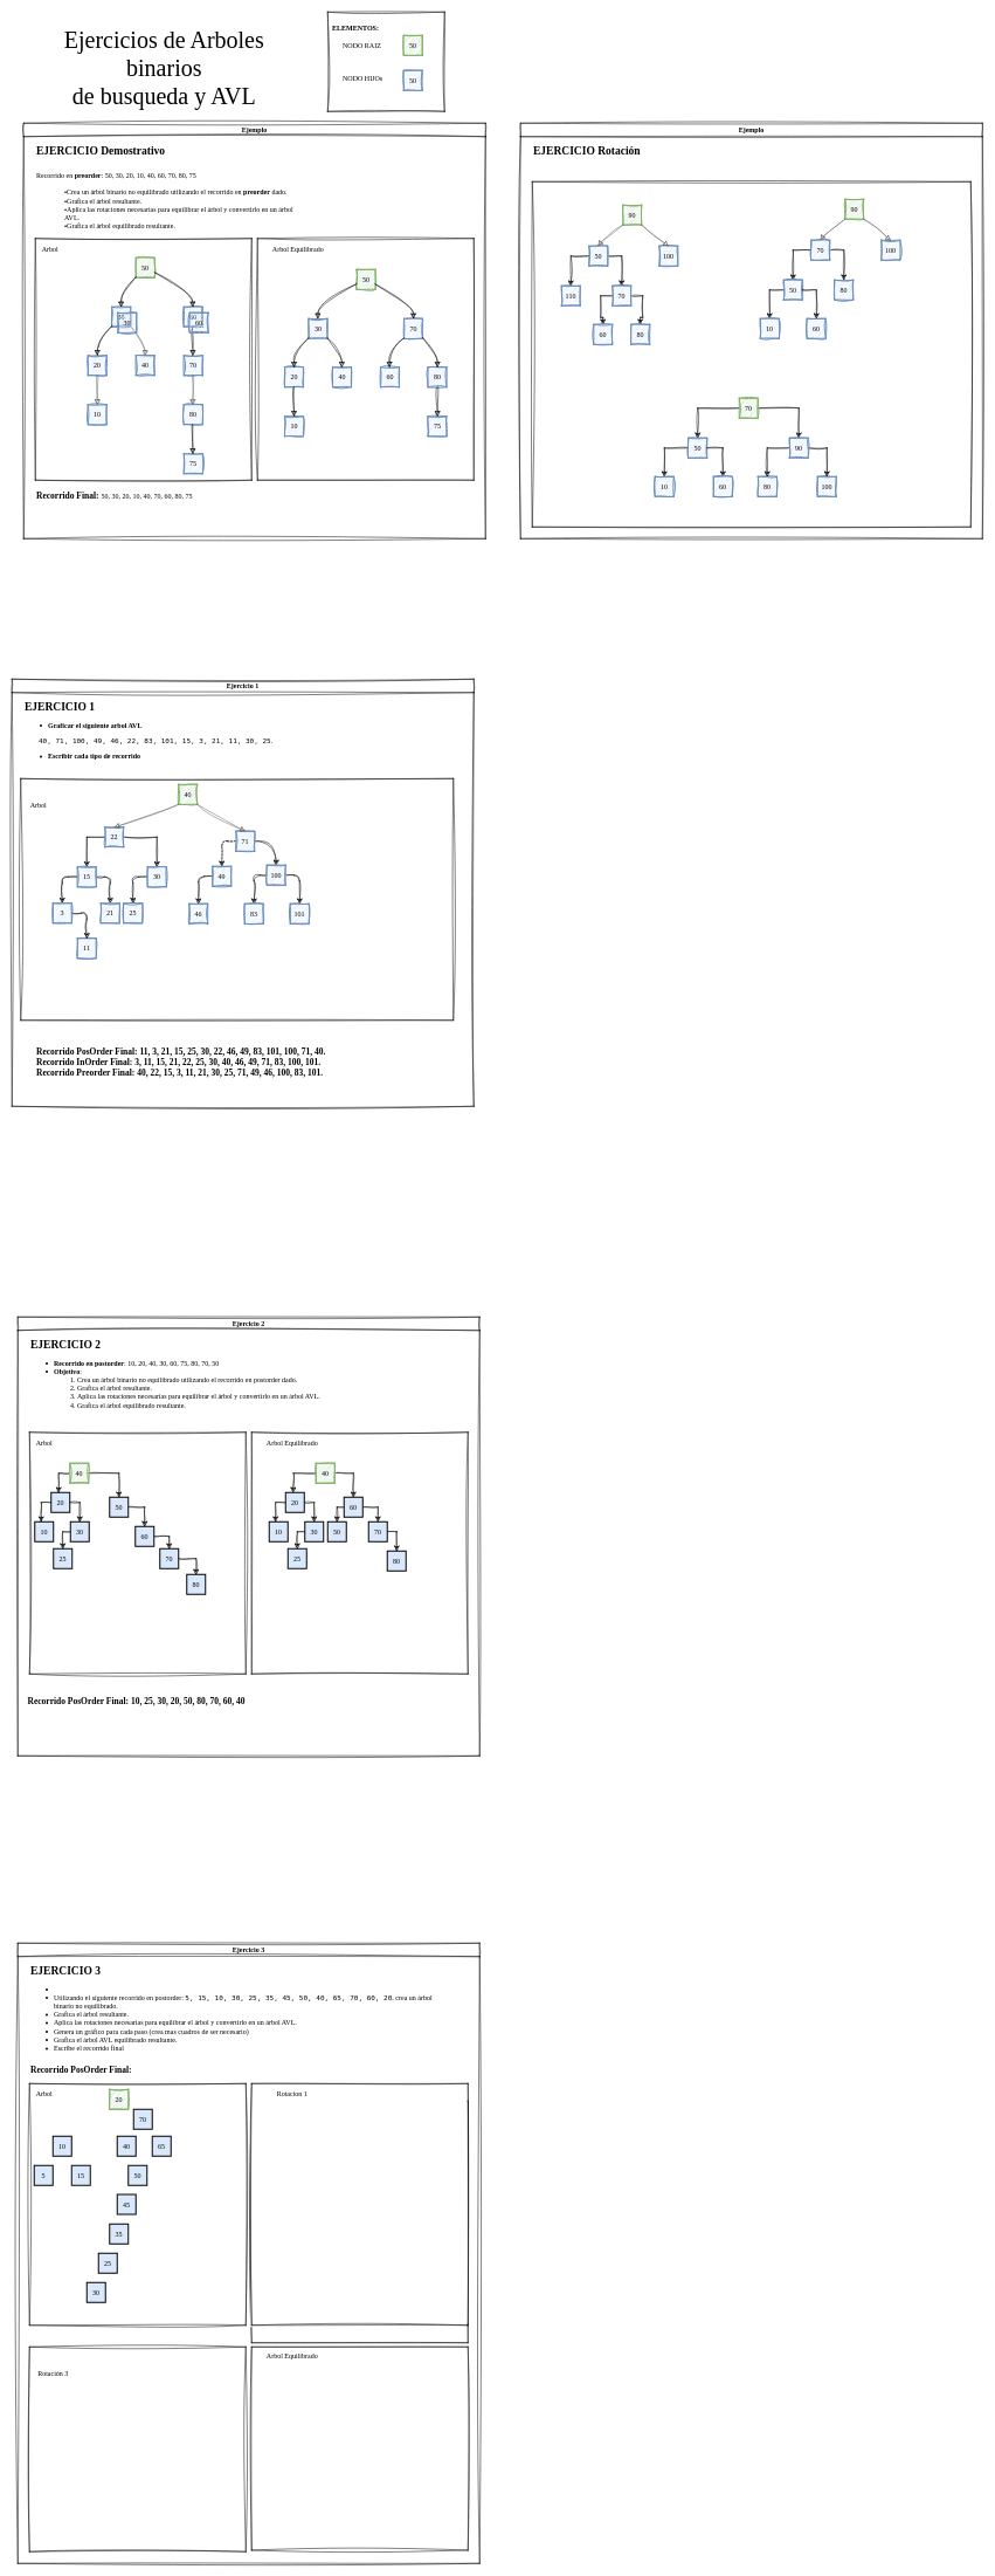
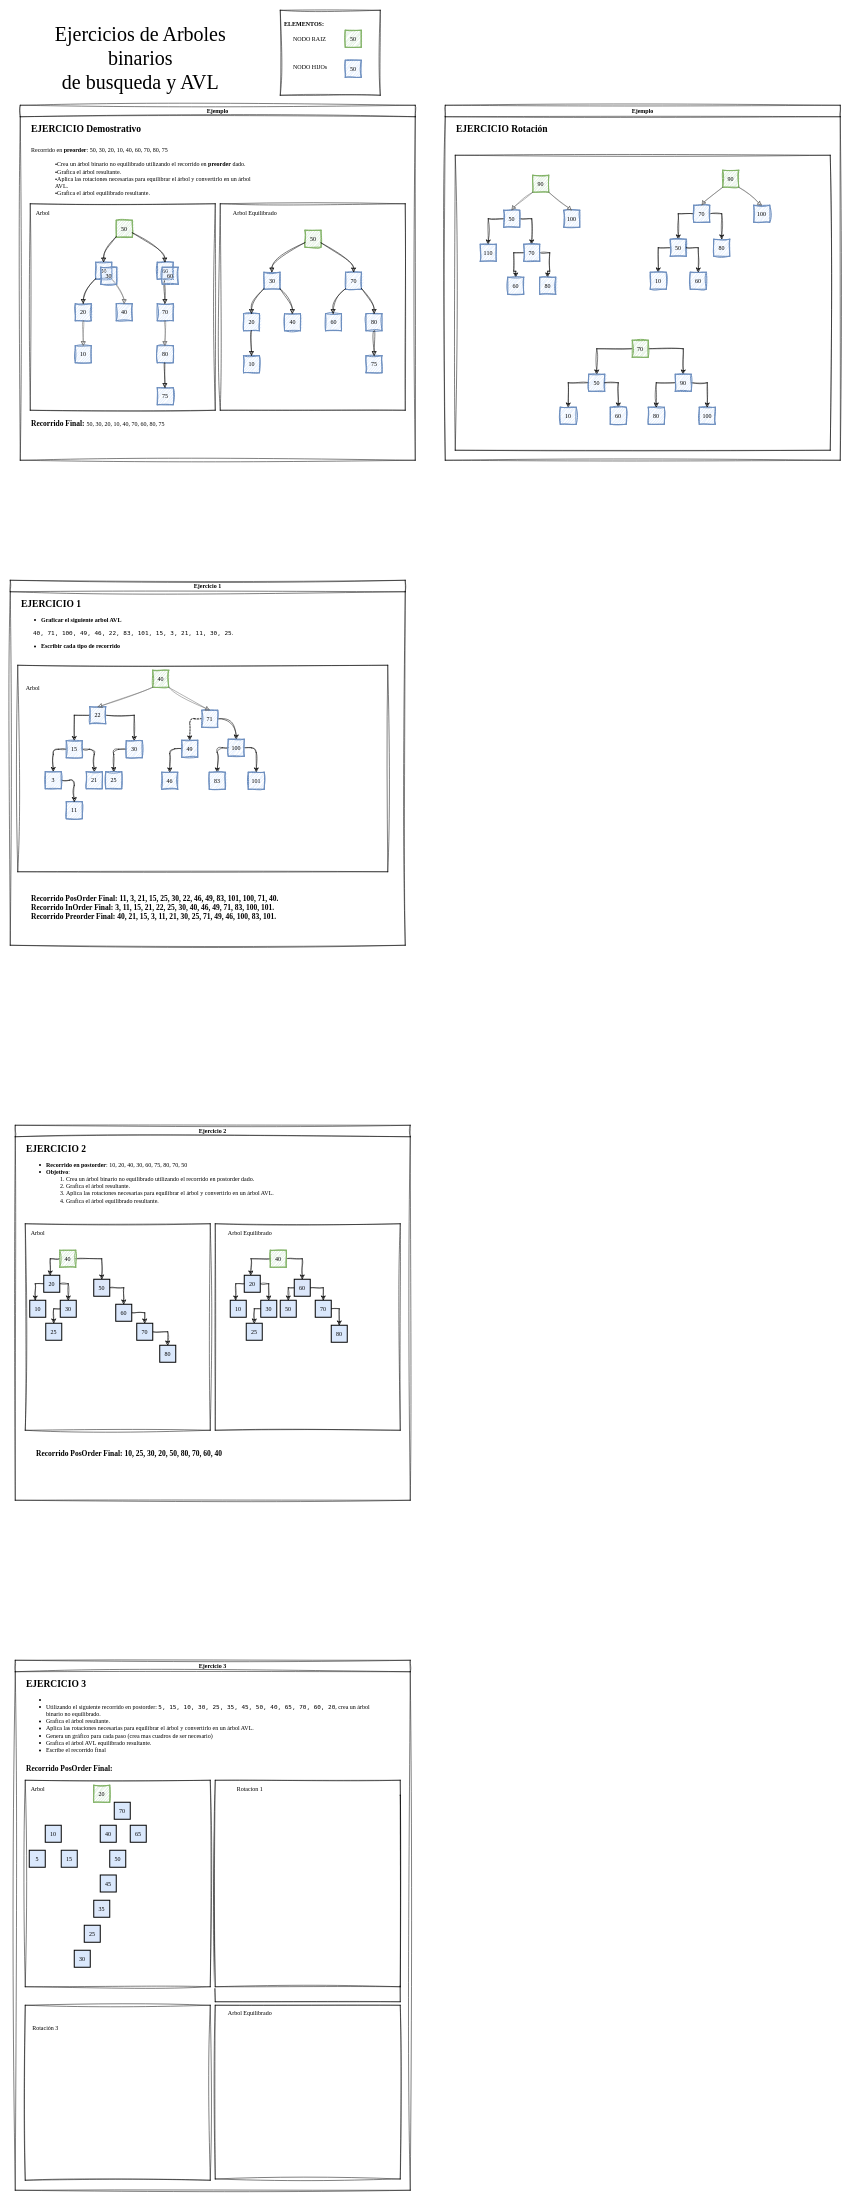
- <mxCell id="93" value="&lt;p style=&quot;margin-top: 0pt; margin-bottom: 0pt; margin-left: 0in; direction: ltr; unicode-bidi: embed;&quot;&gt;&lt;b style=&quot;&quot;&gt;&lt;font style=&quot;font-size: 15px;&quot;&gt;Recorrido PosOrder Final: 11, 3, 21, 15, 25, 30, 22, 46, 49, 83, 101, 100, 71, 40.&amp;nbsp;&lt;/font&gt;&lt;/b&gt;&lt;/p&gt;&lt;p style=&quot;margin-top: 0pt; margin-bottom: 0pt; margin-left: 0in; direction: ltr; unicode-bidi: embed;&quot;&gt;&lt;span style=&quot;background-color: initial; font-size: 15px; font-weight: 700;&quot;&gt;Recorrido InOrder Final: 3, 11, 15, 21, 22, 25, 30, 40, 46, 49, 71, 83, 100, 101.&lt;/span&gt;&lt;/p&gt;&lt;div&gt;&lt;span style=&quot;background-color: initial; font-size: 15px; font-weight: 700;&quot;&gt;Recorrido Preorder Final: 40, 22, 15, 3, 11, 21, 30, 25, 71, 49, 46, 100, 83, 101.&lt;/span&gt;&lt;div&gt;&lt;div&gt;&lt;span style=&quot;font-size: 15px;&quot;&gt;&lt;b&gt;&lt;br&gt;&lt;/b&gt;&lt;/span&gt;&lt;p style=&quot;margin-top: 0pt; margin-bottom: 0pt; margin-left: 0in; direction: ltr; unicode-bidi: embed;&quot;&gt;&lt;b style=&quot;&quot;&gt;&lt;font style=&quot;font-size: 15px;&quot;&gt;&amp;nbsp;&lt;/font&gt;&lt;/b&gt;&lt;/p&gt;&lt;/div&gt;&lt;/div&gt;&lt;/div&gt;" style="text;whiteSpace=wrap;html=1;fontFamily=Architects Daughter;fontSource=https%3A%2F%2Ffonts.googleapis.com%2Fcss%3Ffamily%3DArchitects%2BDaughter;movable=1;resizable=1;rotatable=1;deletable=1;editable=1;locked=0;connectable=1;" parent="89" vertex="1"><mxGeometry x="40" y="620" width="550" height="80" as="geometry" /></mxCell>
+ <mxCell id="93" value="&lt;p style=&quot;margin-top: 0pt; margin-bottom: 0pt; margin-left: 0in; direction: ltr; unicode-bidi: embed;&quot;&gt;&lt;b style=&quot;&quot;&gt;&lt;font style=&quot;font-size: 15px;&quot;&gt;Recorrido PosOrder Final: 11, 3, 21, 15, 25, 30, 22, 46, 49, 83, 101, 100, 71, 40.&amp;nbsp;&lt;/font&gt;&lt;/b&gt;&lt;/p&gt;&lt;p style=&quot;margin-top: 0pt; margin-bottom: 0pt; margin-left: 0in; direction: ltr; unicode-bidi: embed;&quot;&gt;&lt;span style=&quot;background-color: initial; font-size: 15px; font-weight: 700;&quot;&gt;Recorrido InOrder Final: 3, 11, 15, 21, 22, 25, 30, 40, 46, 49, 71, 83, 100, 101.&lt;/span&gt;&lt;/p&gt;&lt;div&gt;&lt;span style=&quot;background-color: initial; font-size: 15px; font-weight: 700;&quot;&gt;Recorrido Preorder Final: 40, 21, 15, 3, 11, 21, 30, 25, 71, 49, 46, 100, 83, 101.&lt;/span&gt;&lt;div&gt;&lt;div&gt;&lt;span style=&quot;font-size: 15px;&quot;&gt;&lt;b&gt;&lt;br&gt;&lt;/b&gt;&lt;/span&gt;&lt;p style=&quot;margin-top: 0pt; margin-bottom: 0pt; margin-left: 0in; direction: ltr; unicode-bidi: embed;&quot;&gt;&lt;b style=&quot;&quot;&gt;&lt;font style=&quot;font-size: 15px;&quot;&gt;&amp;nbsp;&lt;/font&gt;&lt;/b&gt;&lt;/p&gt;&lt;/div&gt;&lt;/div&gt;&lt;/div&gt;" style="text;whiteSpace=wrap;html=1;fontFamily=Architects Daughter;fontSource=https%3A%2F%2Ffonts.googleapis.com%2Fcss%3Ffamily%3DArchitects%2BDaughter;movable=1;resizable=1;rotatable=1;deletable=1;editable=1;locked=0;connectable=1;" parent="89" vertex="1"><mxGeometry x="40" y="620" width="550" height="80" as="geometry" /></mxCell>
- <mxCell id="54" value="&lt;p style=&quot;margin-top: 0pt; margin-bottom: 0pt; margin-left: 0in; direction: ltr; unicode-bidi: embed;&quot;&gt;&lt;b style=&quot;&quot;&gt;&lt;font style=&quot;font-size: 15px;&quot;&gt;Recorrido PosOrder Final: 10, 25, 30, 20, 50, 80, 70, 60, 40&lt;/font&gt;&lt;/b&gt;&lt;/p&gt;&lt;br&gt;&lt;p style=&quot;margin-top: 0pt; margin-bottom: 0pt; margin-left: 0in; direction: ltr; unicode-bidi: embed;&quot;&gt;&lt;b style=&quot;&quot;&gt;&lt;font style=&quot;font-size: 15px;&quot;&gt;&amp;nbsp;&lt;/font&gt;&lt;/b&gt;&lt;/p&gt;" style="text;whiteSpace=wrap;html=1;fontFamily=Architects Daughter;fontSource=https%3A%2F%2Ffonts.googleapis.com%2Fcss%3Ffamily%3DArchitects%2BDaughter;movable=1;resizable=1;rotatable=1;deletable=1;editable=1;locked=0;connectable=1;" parent="48" vertex="1"><mxGeometry x="15" y="640" width="460" height="80" as="geometry" /></mxCell>
+ <mxCell id="54" value="&lt;p style=&quot;margin-top: 0pt; margin-bottom: 0pt; margin-left: 0in; direction: ltr; unicode-bidi: embed;&quot;&gt;&lt;b style=&quot;&quot;&gt;&lt;font style=&quot;font-size: 15px;&quot;&gt;Recorrido PosOrder Final: 10, 25, 30, 20, 50, 80, 70, 60, 40&lt;/font&gt;&lt;/b&gt;&lt;/p&gt;&lt;br&gt;&lt;p style=&quot;margin-top: 0pt; margin-bottom: 0pt; margin-left: 0in; direction: ltr; unicode-bidi: embed;&quot;&gt;&lt;b style=&quot;&quot;&gt;&lt;font style=&quot;font-size: 15px;&quot;&gt;&amp;nbsp;&lt;/font&gt;&lt;/b&gt;&lt;/p&gt;" style="text;whiteSpace=wrap;html=1;fontFamily=Architects Daughter;fontSource=https%3A%2F%2Ffonts.googleapis.com%2Fcss%3Ffamily%3DArchitects%2BDaughter;movable=1;resizable=1;rotatable=1;deletable=1;editable=1;locked=0;connectable=1;" parent="48" vertex="1"><mxGeometry x="40" y="640" width="460" height="80" as="geometry" /></mxCell>
